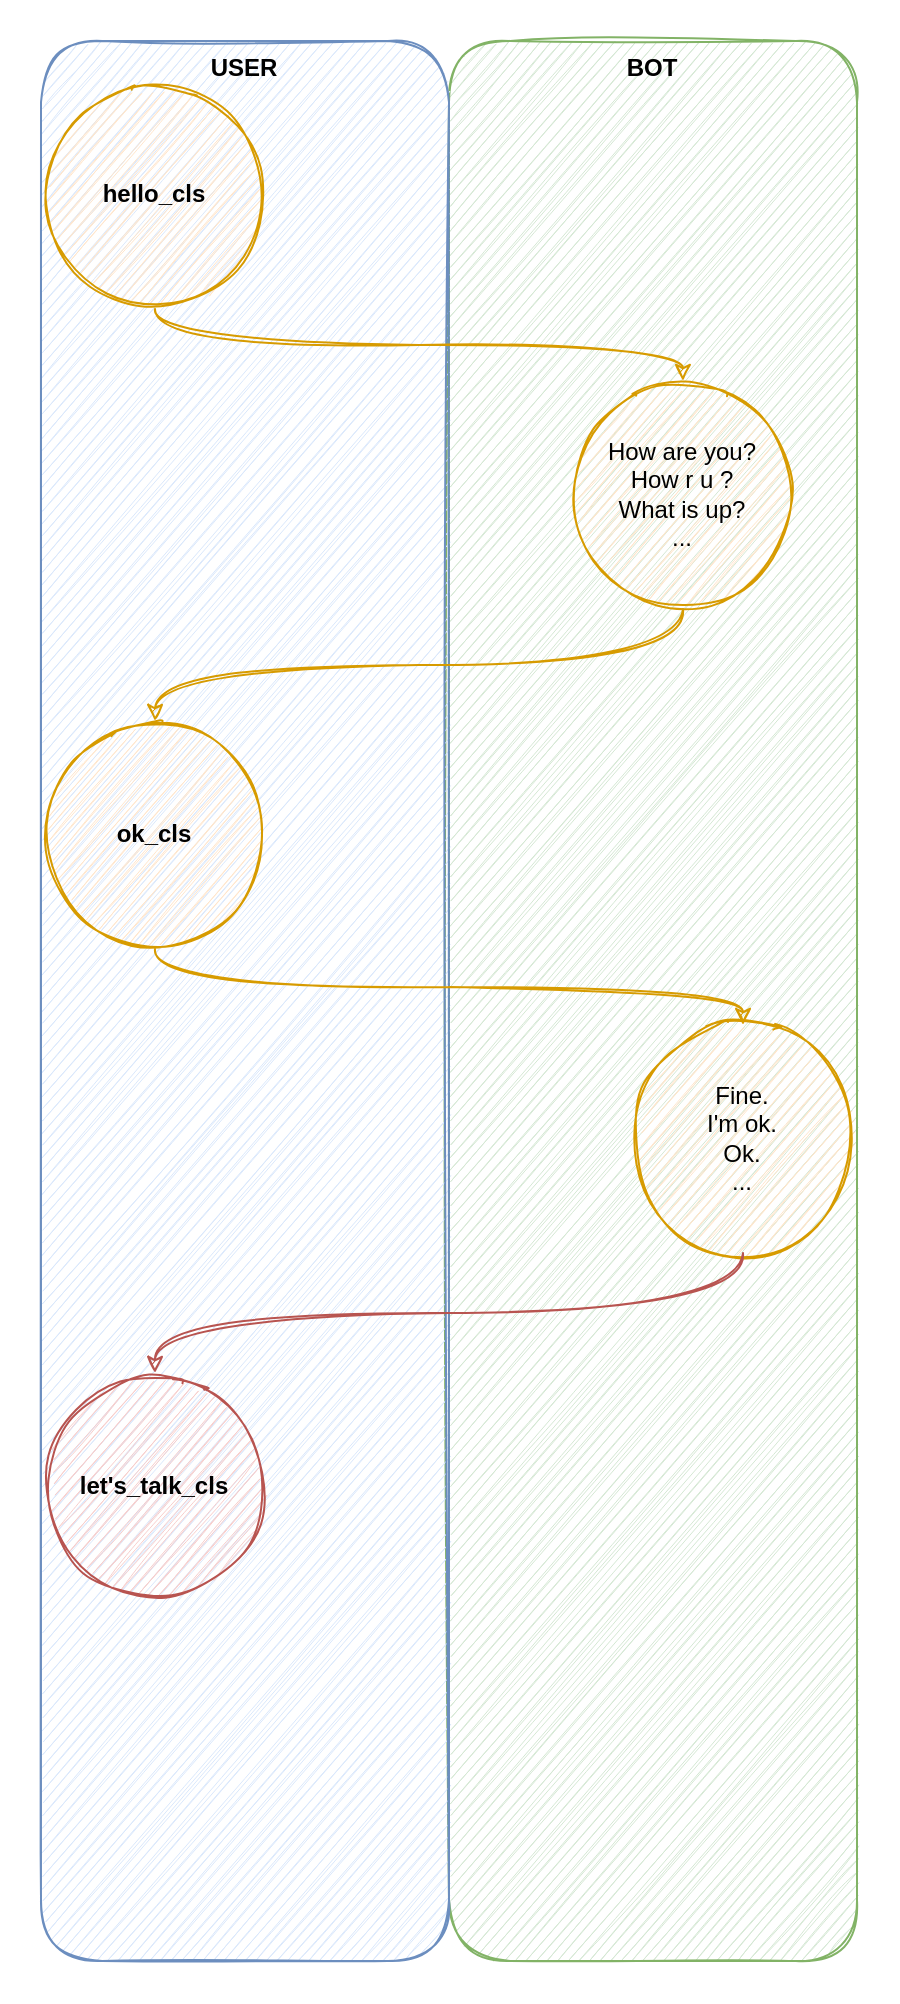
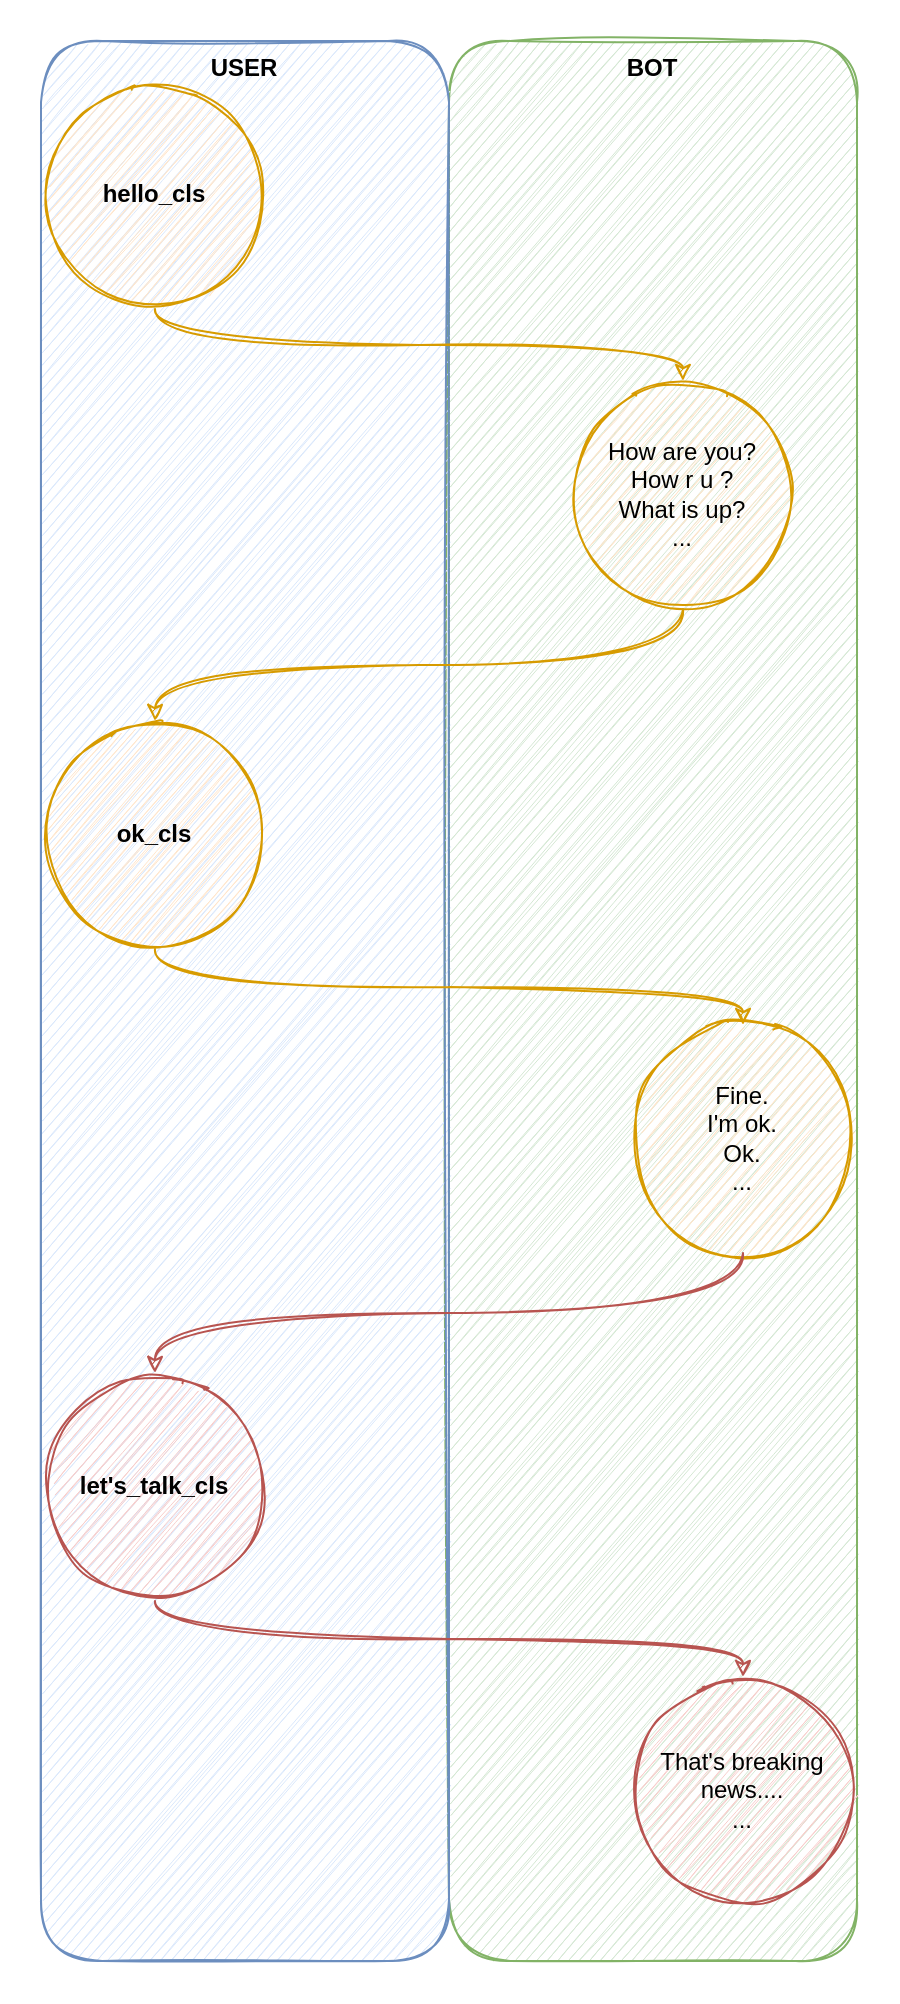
+ <mxCell id="13" style="edgeStyle=orthogonalEdgeStyle;curved=1;html=1;exitX=0.5;exitY=1;exitDx=0;exitDy=0;entryX=0.5;entryY=0;entryDx=0;entryDy=0;sketch=1;fillColor=#f8cecc;strokeColor=#b85450;" parent="1" source="12" target="14" edge="1"><mxGeometry relative="1" as="geometry"><mxPoint x="97" y="906" as="sourcePoint" /><mxPoint x="314" y="816" as="targetPoint" /></mxGeometry></mxCell>
+ <mxCell id="14" value="That's breaking news....&lt;br&gt;..." style="ellipse;whiteSpace=wrap;html=1;aspect=fixed;fillColor=#f8cecc;strokeColor=#b85450;sketch=1;" parent="1" vertex="1"><mxGeometry x="314" y="838" width="114" height="114" as="geometry" /></mxCell>
